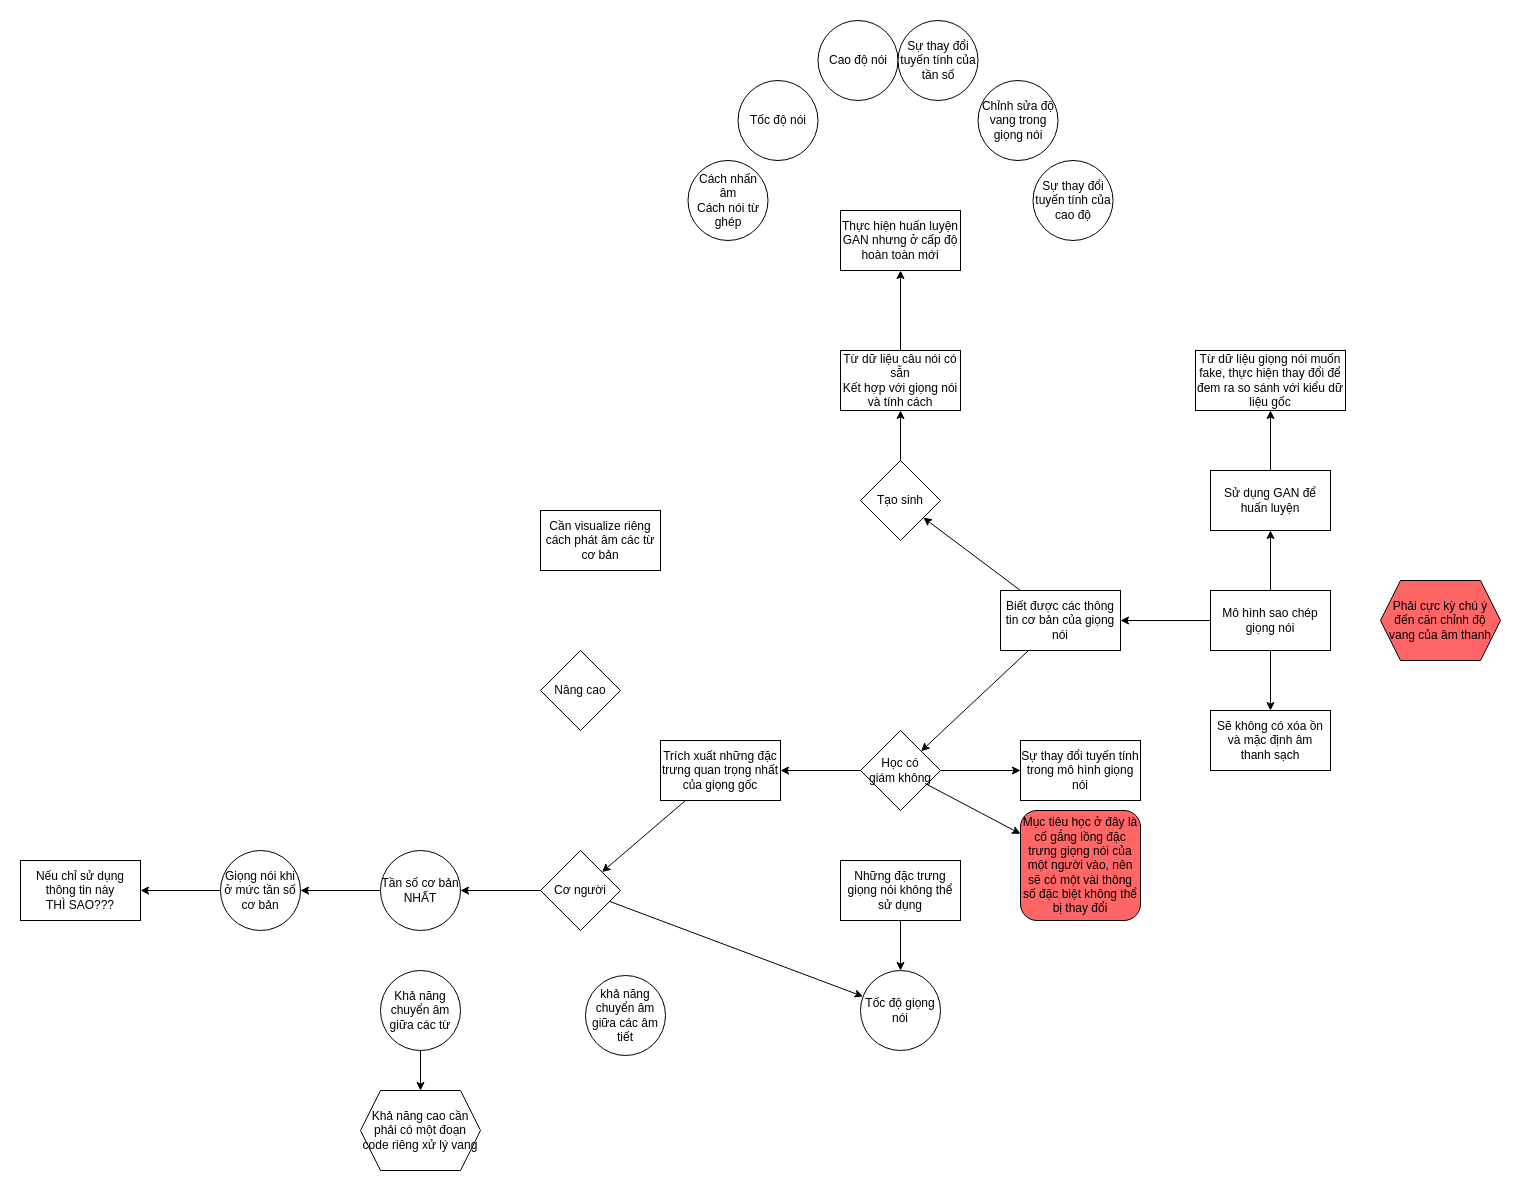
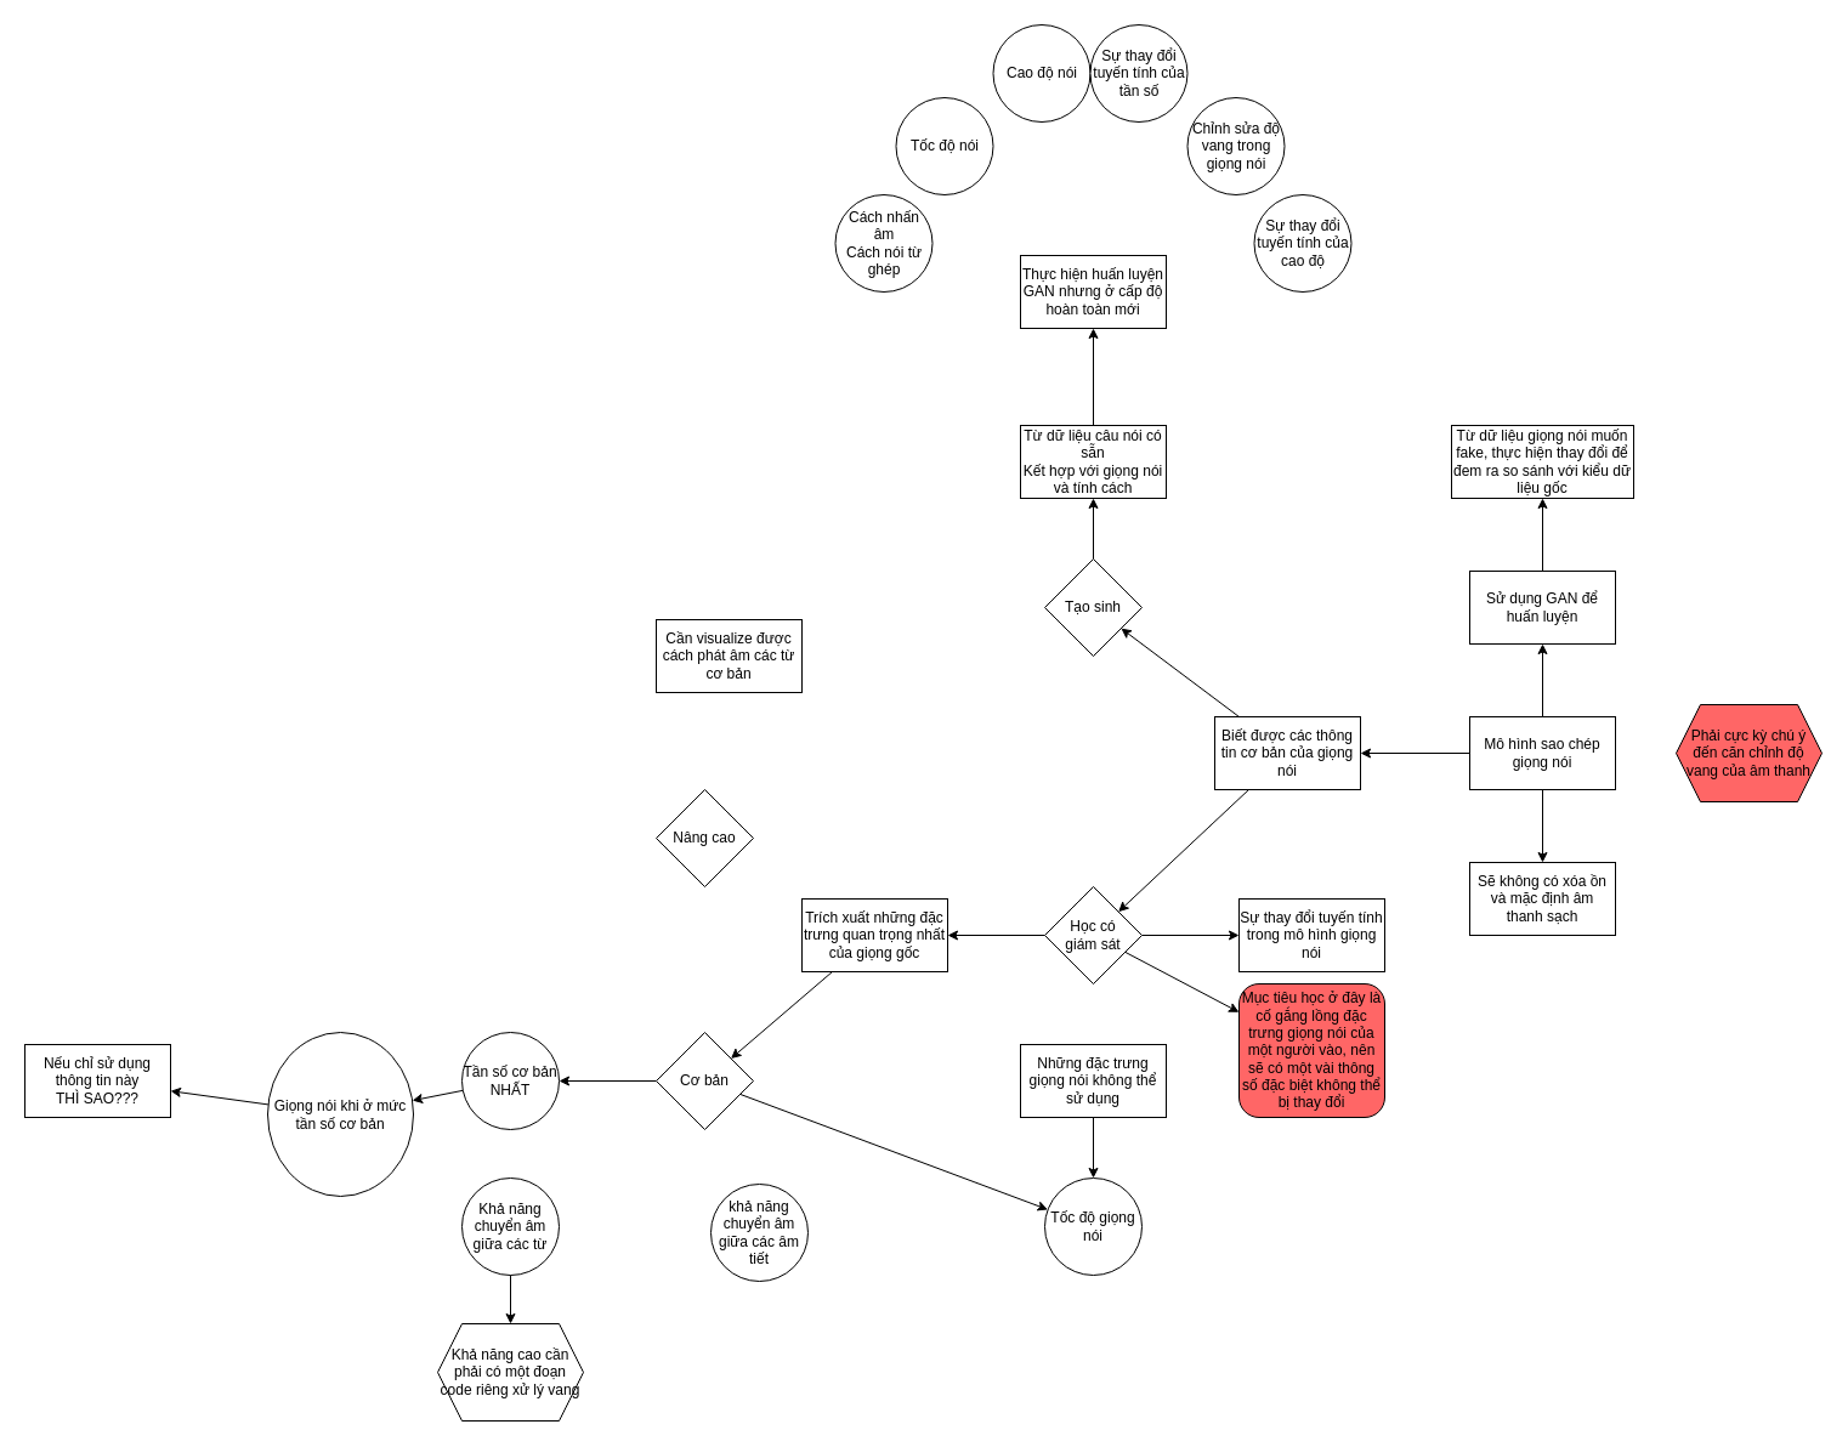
- <mxCell id="45" value="Cần visualize riêng cách phát âm các từ cơ bản" style="whiteSpace=wrap;html=1;fillColor=none;" parent="1" vertex="1"><mxGeometry x="540" y="510" width="120" height="60" as="geometry" /></mxCell>
+ <mxCell id="45" value="Cần visualize được cách phát âm các từ cơ bản" style="whiteSpace=wrap;html=1;fillColor=none;" parent="1" vertex="1"><mxGeometry x="540" y="510" width="120" height="60" as="geometry" /></mxCell>
- <mxCell id="17" value="Học có&lt;br&gt;giám không" style="rhombus;whiteSpace=wrap;html=1;" parent="1" vertex="1"><mxGeometry x="860" y="730" width="80" height="80" as="geometry" /></mxCell>
+ <mxCell id="17" value="Học có&lt;br&gt;giám sát" style="rhombus;whiteSpace=wrap;html=1;" parent="1" vertex="1"><mxGeometry x="860" y="730" width="80" height="80" as="geometry" /></mxCell>
- <mxCell id="32" value="Giọng nói khi ở mức tần số cơ bản" style="ellipse;whiteSpace=wrap;html=1;" parent="1" vertex="1"><mxGeometry x="220" y="850" width="80" height="80" as="geometry" /></mxCell>
+ <mxCell id="32" value="Giọng nói khi ở mức tần số cơ bản" style="ellipse;whiteSpace=wrap;html=1;" parent="1" vertex="1"><mxGeometry x="220" y="850" width="120" height="135" as="geometry" /></mxCell>
- <mxCell id="35" value="Cơ người" style="rhombus;whiteSpace=wrap;html=1;" parent="1" vertex="1"><mxGeometry x="540" y="850" width="80" height="80" as="geometry" /></mxCell>
+ <mxCell id="35" value="Cơ bản" style="rhombus;whiteSpace=wrap;html=1;" parent="1" vertex="1"><mxGeometry x="540" y="850" width="80" height="80" as="geometry" /></mxCell>
